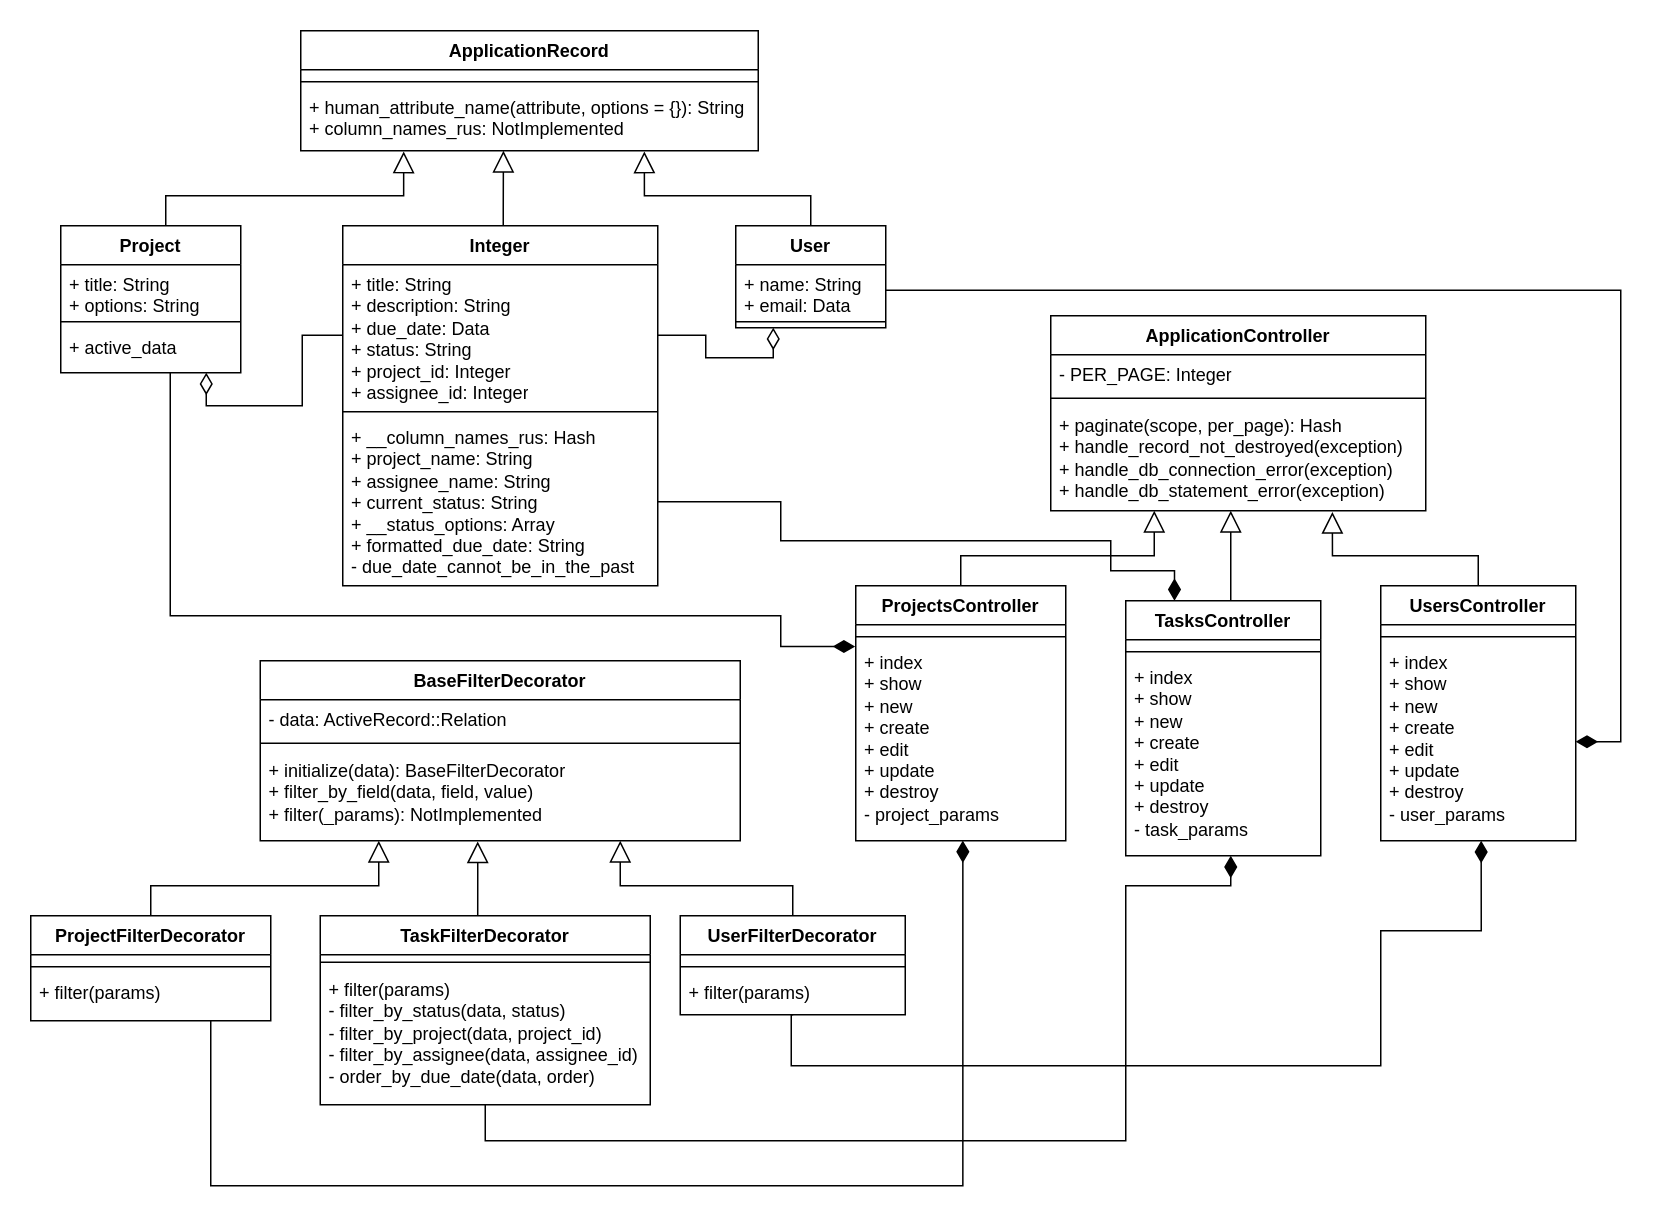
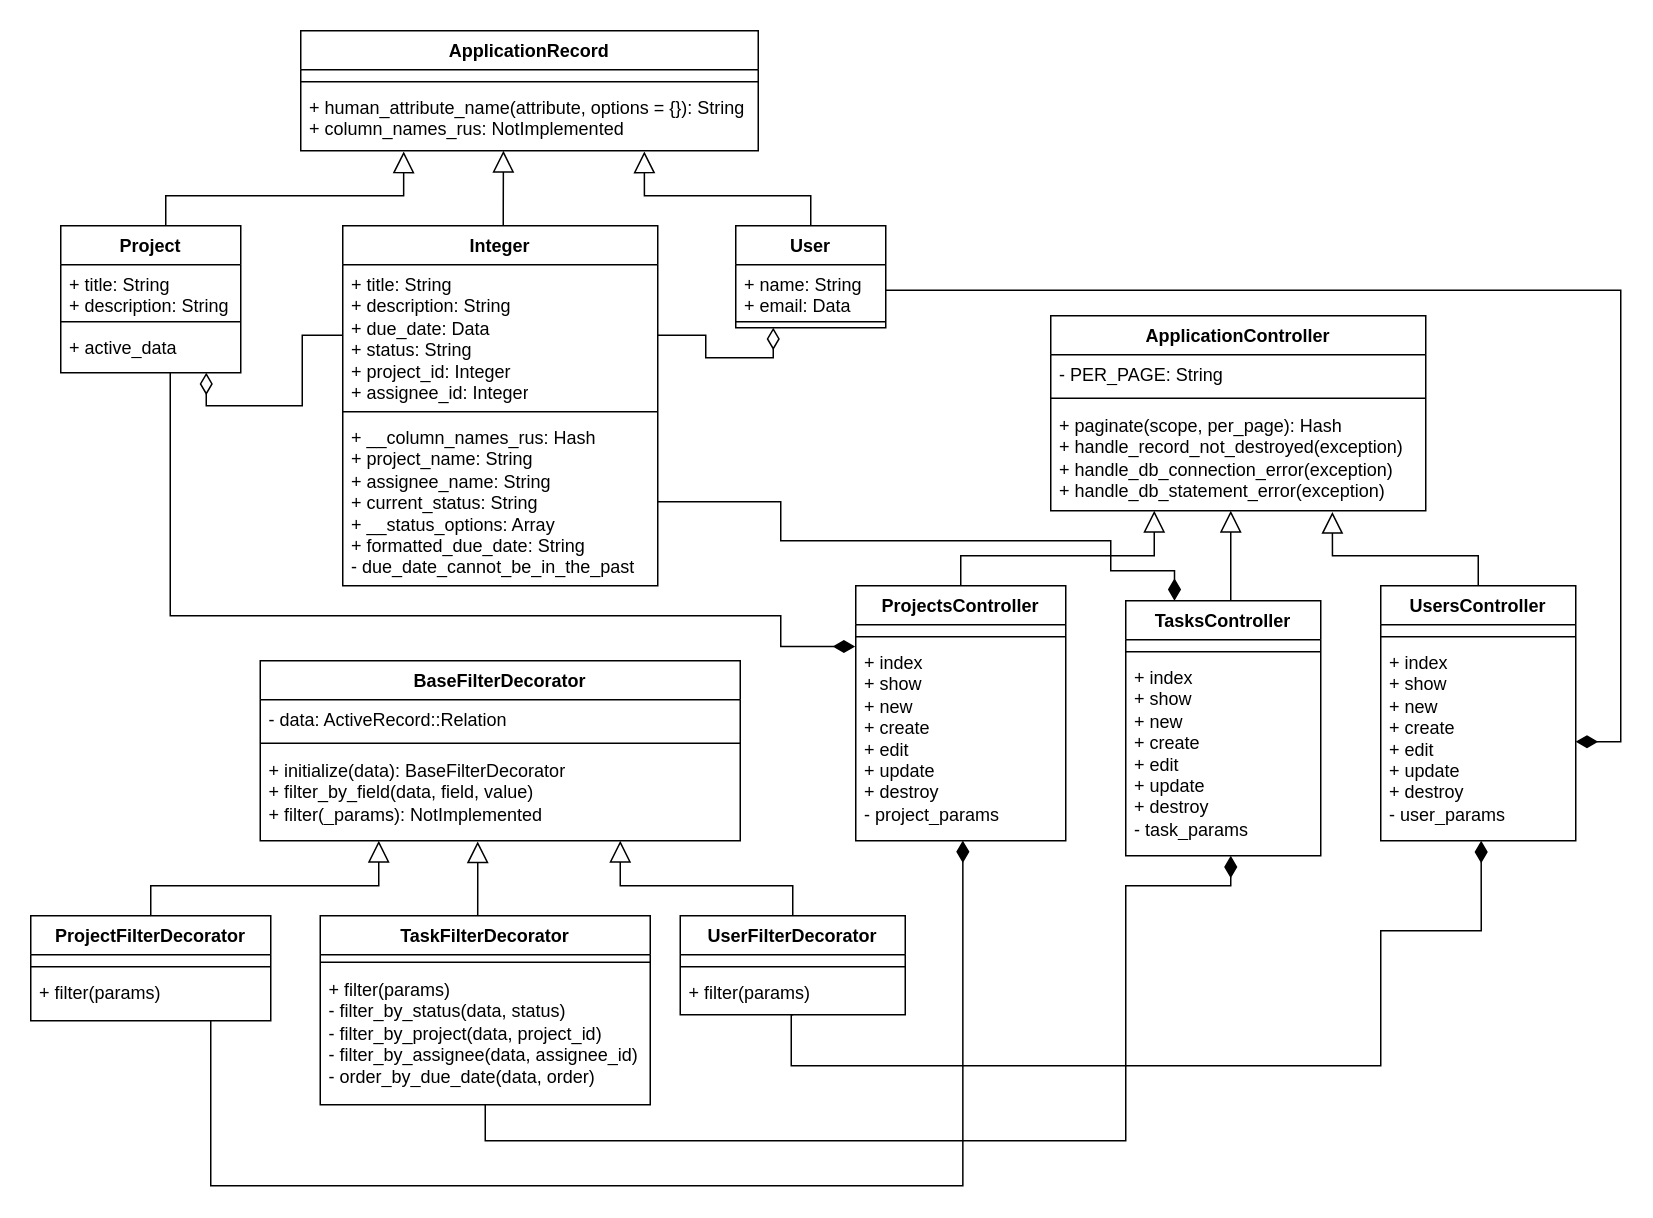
- <mxCell id="11" value="+ title: String&lt;div&gt;+ options: String&lt;/div&gt;&lt;div&gt;&lt;br&gt;&lt;/div&gt;&lt;div&gt;&lt;br&gt;&lt;/div&gt;" style="text;strokeColor=none;fillColor=none;align=left;verticalAlign=top;spacingLeft=4;spacingRight=4;overflow=hidden;rotatable=0;points=[[0,0.5],[1,0.5]];portConstraint=eastwest;whiteSpace=wrap;html=1;" vertex="1" parent="10"><mxGeometry y="26" width="120" height="34" as="geometry" /></mxCell>
+ <mxCell id="11" value="+ title: String&lt;div&gt;+ description: String&lt;/div&gt;&lt;div&gt;&lt;br&gt;&lt;/div&gt;&lt;div&gt;&lt;br&gt;&lt;/div&gt;" style="text;strokeColor=none;fillColor=none;align=left;verticalAlign=top;spacingLeft=4;spacingRight=4;overflow=hidden;rotatable=0;points=[[0,0.5],[1,0.5]];portConstraint=eastwest;whiteSpace=wrap;html=1;" vertex="1" parent="10"><mxGeometry y="26" width="120" height="34" as="geometry" /></mxCell>
- <mxCell id="30" value="- PER_PAGE: Integer" style="text;strokeColor=none;fillColor=none;align=left;verticalAlign=top;spacingLeft=4;spacingRight=4;overflow=hidden;rotatable=0;points=[[0,0.5],[1,0.5]];portConstraint=eastwest;whiteSpace=wrap;html=1;" vertex="1" parent="29"><mxGeometry y="26" width="250" height="24" as="geometry" /></mxCell>
+ <mxCell id="30" value="- PER_PAGE: String" style="text;strokeColor=none;fillColor=none;align=left;verticalAlign=top;spacingLeft=4;spacingRight=4;overflow=hidden;rotatable=0;points=[[0,0.5],[1,0.5]];portConstraint=eastwest;whiteSpace=wrap;html=1;" vertex="1" parent="29"><mxGeometry y="26" width="250" height="24" as="geometry" /></mxCell>
